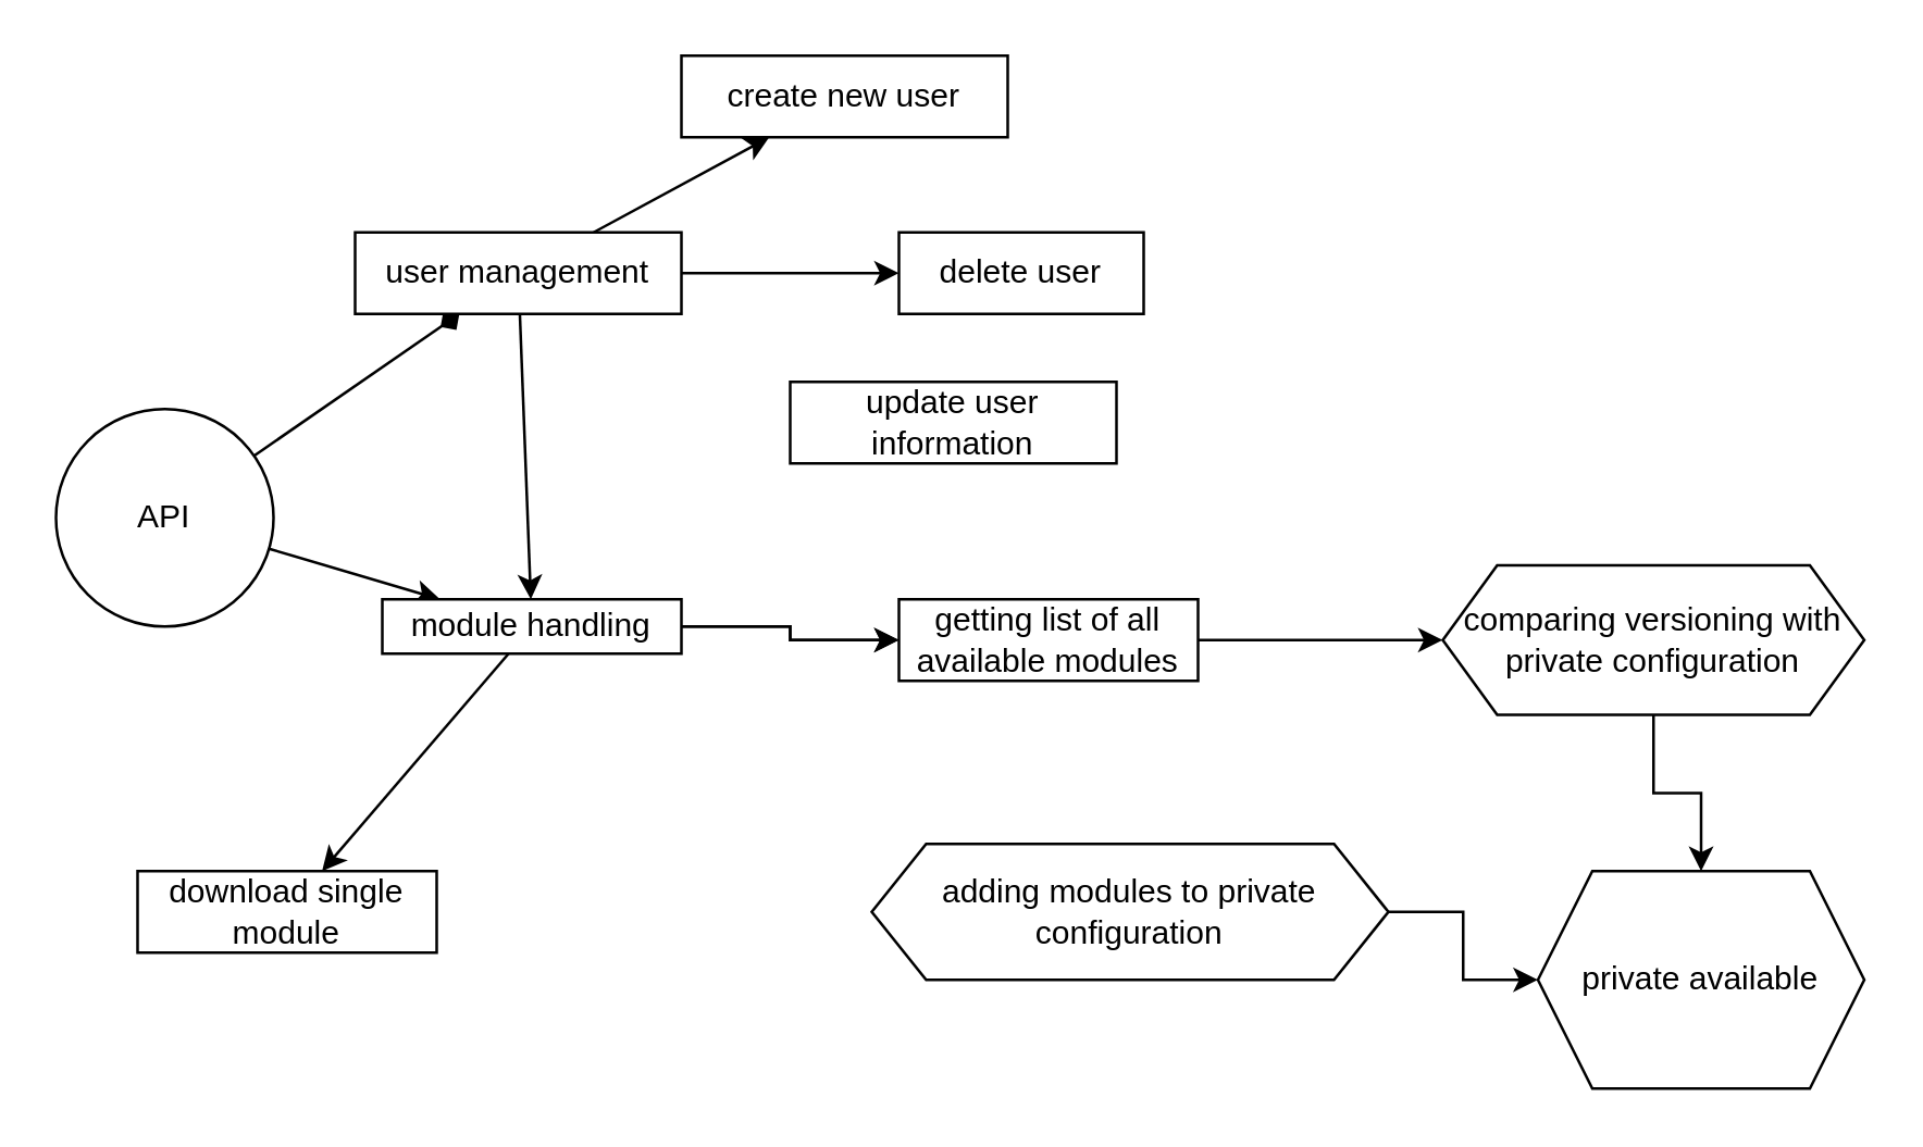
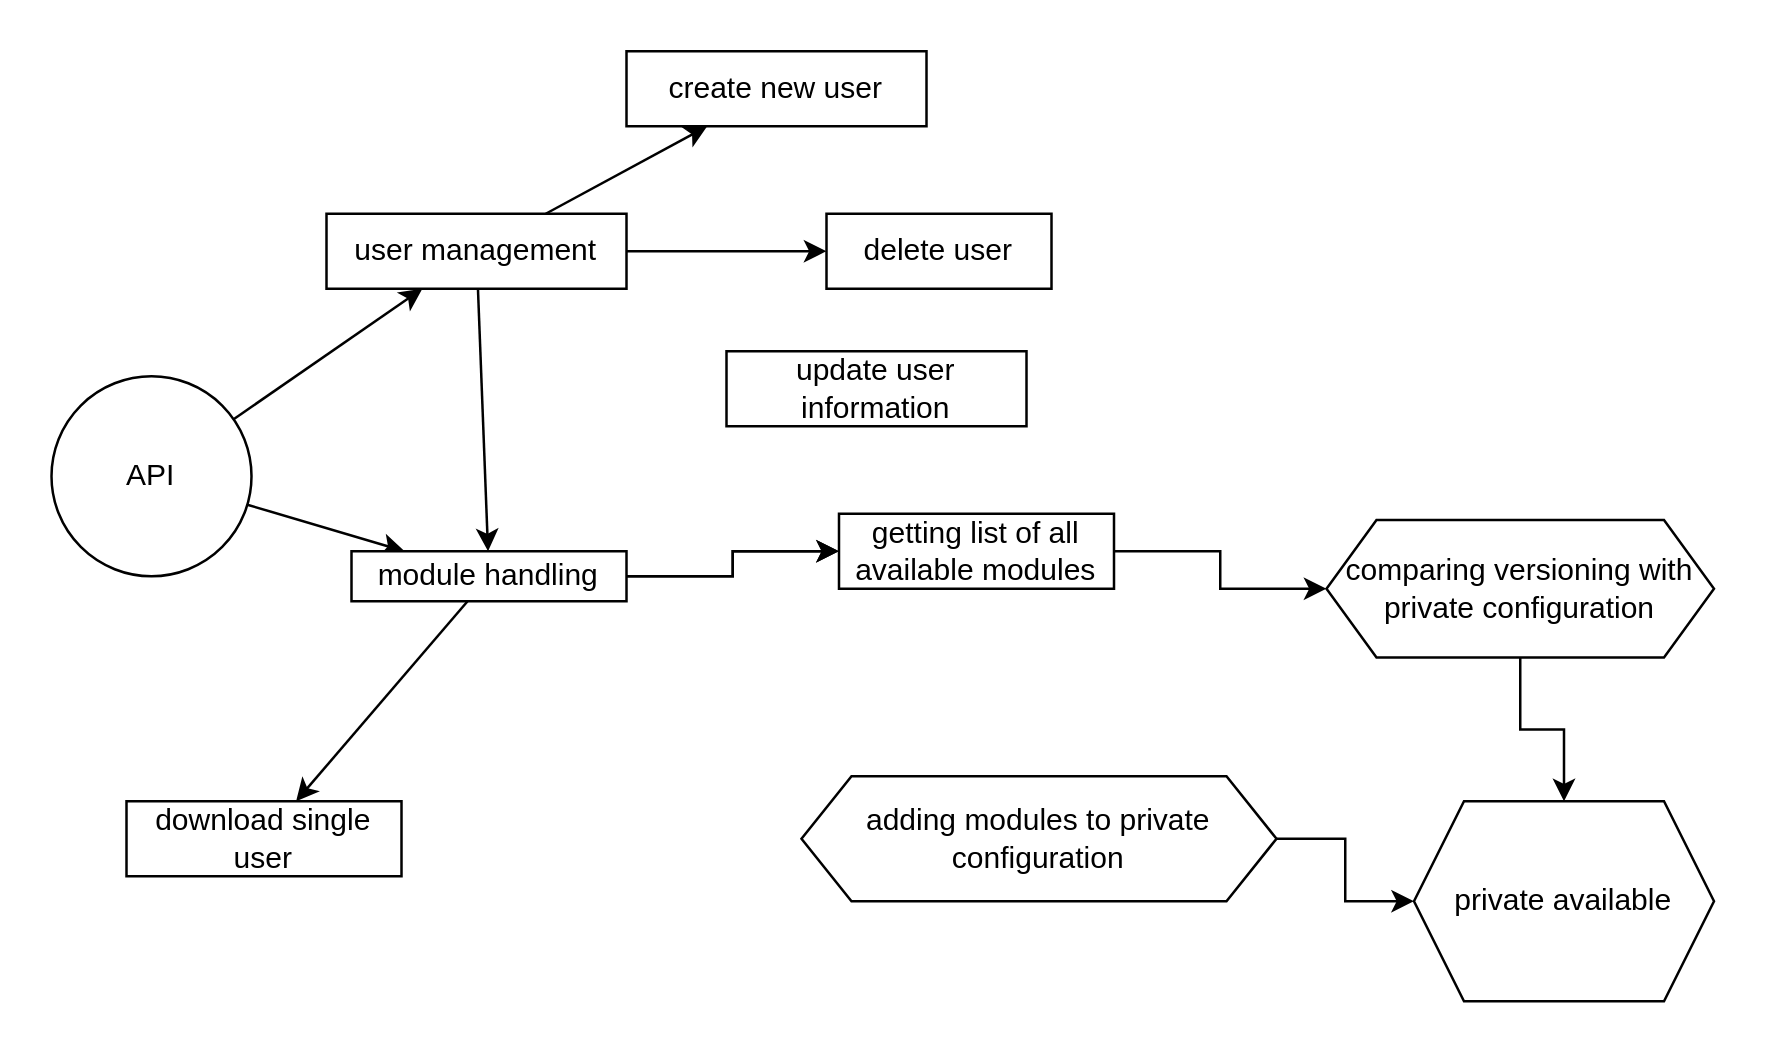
- <mxCell id="2" value="" style="rounded=0;orthogonalLoop=1;jettySize=auto;html=1;endArrow=diamond;" edge="1" parent="1" source="4" target="8"><mxGeometry relative="1" as="geometry" /></mxCell>
+ <mxCell id="2" value="" style="rounded=0;orthogonalLoop=1;jettySize=auto;html=1;" edge="1" parent="1" source="4" target="8"><mxGeometry relative="1" as="geometry" /></mxCell>
- <mxCell id="17" value="getting list of all available modules" style="whiteSpace=wrap;html=1;" vertex="1" parent="1"><mxGeometry x="330" y="220" width="110" height="30" as="geometry" /></mxCell>
+ <mxCell id="17" value="getting list of all available modules" style="whiteSpace=wrap;html=1;" vertex="1" parent="1"><mxGeometry x="335" y="205" width="110" height="30" as="geometry" /></mxCell>
- <mxCell id="18" value="download single module" style="whiteSpace=wrap;html=1;" vertex="1" parent="1"><mxGeometry x="50" y="320" width="110" height="30" as="geometry" /></mxCell>
+ <mxCell id="18" value="download single user" style="whiteSpace=wrap;html=1;" vertex="1" parent="1"><mxGeometry x="50" y="320" width="110" height="30" as="geometry" /></mxCell>
